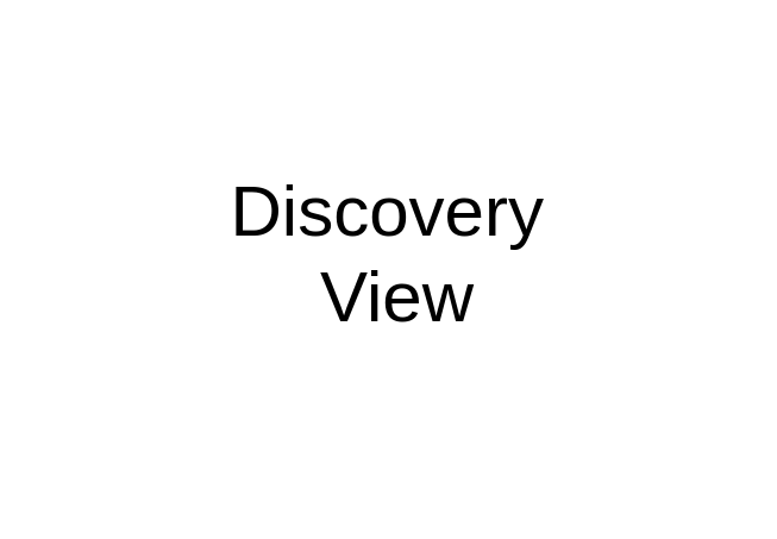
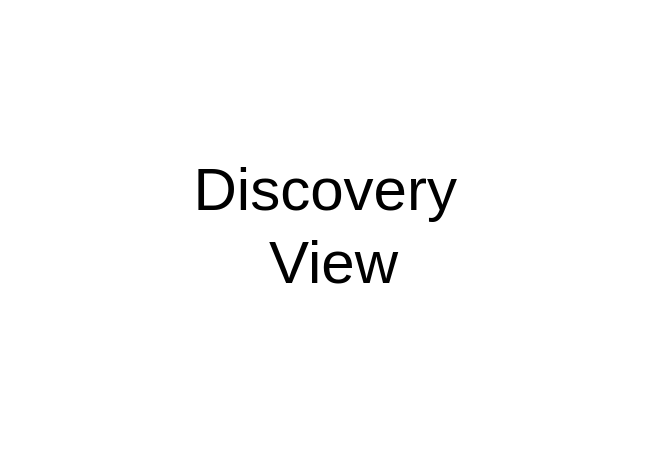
- <mxCell id="2" value="Discovery&lt;br&gt;&amp;nbsp;View" style="text;html=1;strokeColor=none;fillColor=none;align=center;verticalAlign=middle;whiteSpace=wrap;rounded=0;fontSize=48;opacity=30;" vertex="1" parent="1"><mxGeometry x="20" y="10" width="480" height="320" as="geometry" /></mxCell>
+ <mxCell id="2" value="Discovery&lt;br&gt;&amp;nbsp;View" style="text;html=1;strokeColor=none;fillColor=none;align=center;verticalAlign=middle;whiteSpace=wrap;rounded=0;fontSize=48;opacity=30;" vertex="1" parent="1"><mxGeometry x="20" y="20" width="480" height="320" as="geometry" /></mxCell>
